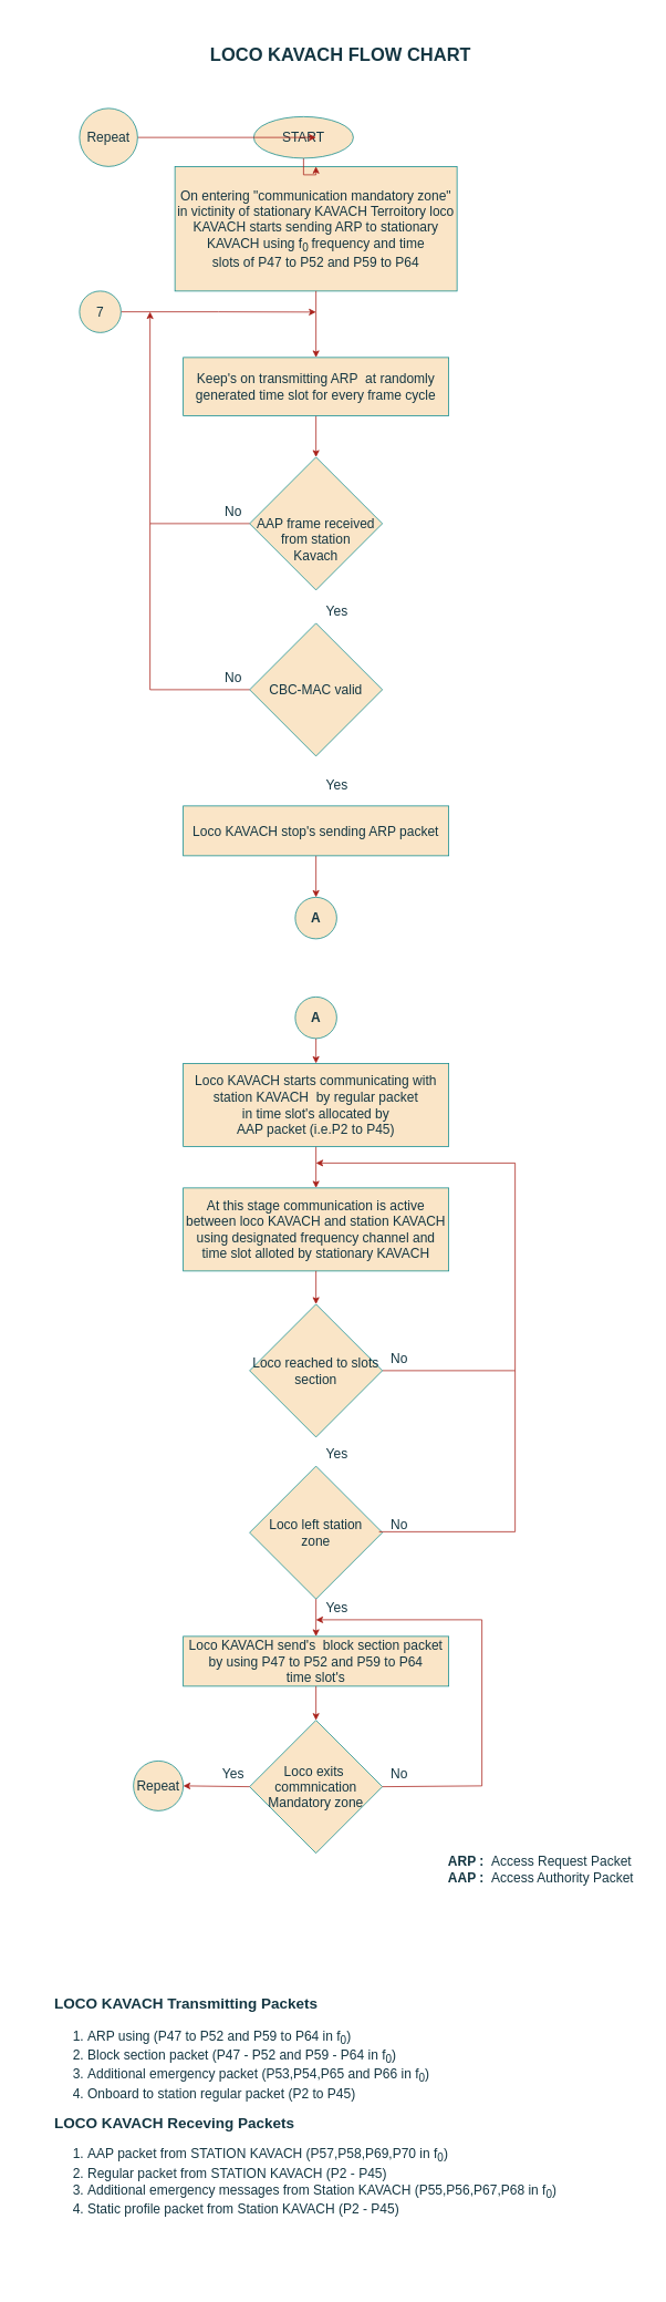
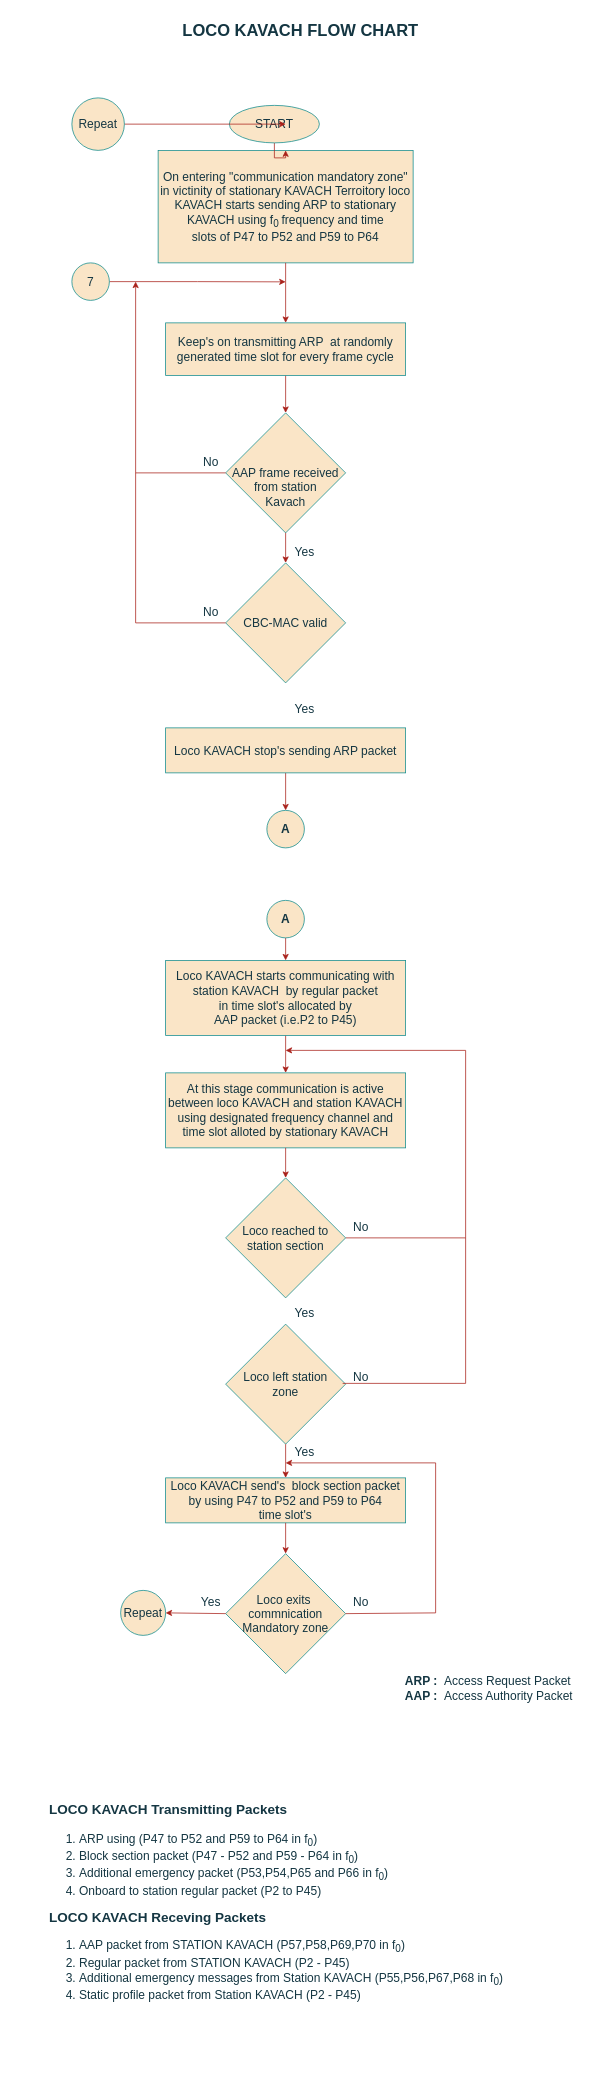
- <mxCell id="36" value="&lt;h1&gt;&lt;font style=&quot;font-size: 22px;&quot;&gt;LOCO KAVACH FLOW CHART&lt;/font&gt;&lt;/h1&gt;" style="text;html=1;strokeColor=none;fillColor=none;spacing=5;spacingTop=-20;whiteSpace=wrap;overflow=hidden;rounded=0;align=center;labelBackgroundColor=none;fontColor=#143642;" parent="1" vertex="1"><mxGeometry x="30" y="45" width="760" height="40" as="geometry" /></mxCell>
+ <mxCell id="36" value="&lt;h1&gt;&lt;font style=&quot;font-size: 22px;&quot;&gt;LOCO KAVACH FLOW CHART&lt;/font&gt;&lt;/h1&gt;" style="text;html=1;strokeColor=none;fillColor=none;spacing=5;spacingTop=-20;whiteSpace=wrap;overflow=hidden;rounded=0;align=center;labelBackgroundColor=none;fontColor=#143642;" parent="1" vertex="1"><mxGeometry x="20" y="20" width="760" height="40" as="geometry" /></mxCell>
+ <mxCell id="19" value="" style="endArrow=classic;html=1;rounded=0;exitX=0.5;exitY=1;exitDx=0;exitDy=0;entryX=0.5;entryY=0;entryDx=0;entryDy=0;labelBackgroundColor=none;fontColor=default;strokeColor=#A8201A;" parent="1" source="5" target="6" edge="1"><mxGeometry width="50" height="50" relative="1" as="geometry"><mxPoint x="480" y="510" as="sourcePoint" /><mxPoint x="530" y="460" as="targetPoint" /></mxGeometry></mxCell>
- <mxCell id="13" value="&lt;font style=&quot;font-size: 16px;&quot;&gt;Loco reached to slots section&lt;/font&gt;" style="rhombus;whiteSpace=wrap;html=1;labelBackgroundColor=none;fillColor=#FAE5C7;strokeColor=#0F8B8D;fontColor=#143642;" parent="1" vertex="1"><mxGeometry x="300" y="1570" width="160" height="160" as="geometry" /></mxCell>
+ <mxCell id="13" value="&lt;font style=&quot;font-size: 16px;&quot;&gt;Loco reached to station section&lt;/font&gt;" style="rhombus;whiteSpace=wrap;html=1;labelBackgroundColor=none;fillColor=#FAE5C7;strokeColor=#0F8B8D;fontColor=#143642;" parent="1" vertex="1"><mxGeometry x="300" y="1570" width="160" height="160" as="geometry" /></mxCell>
